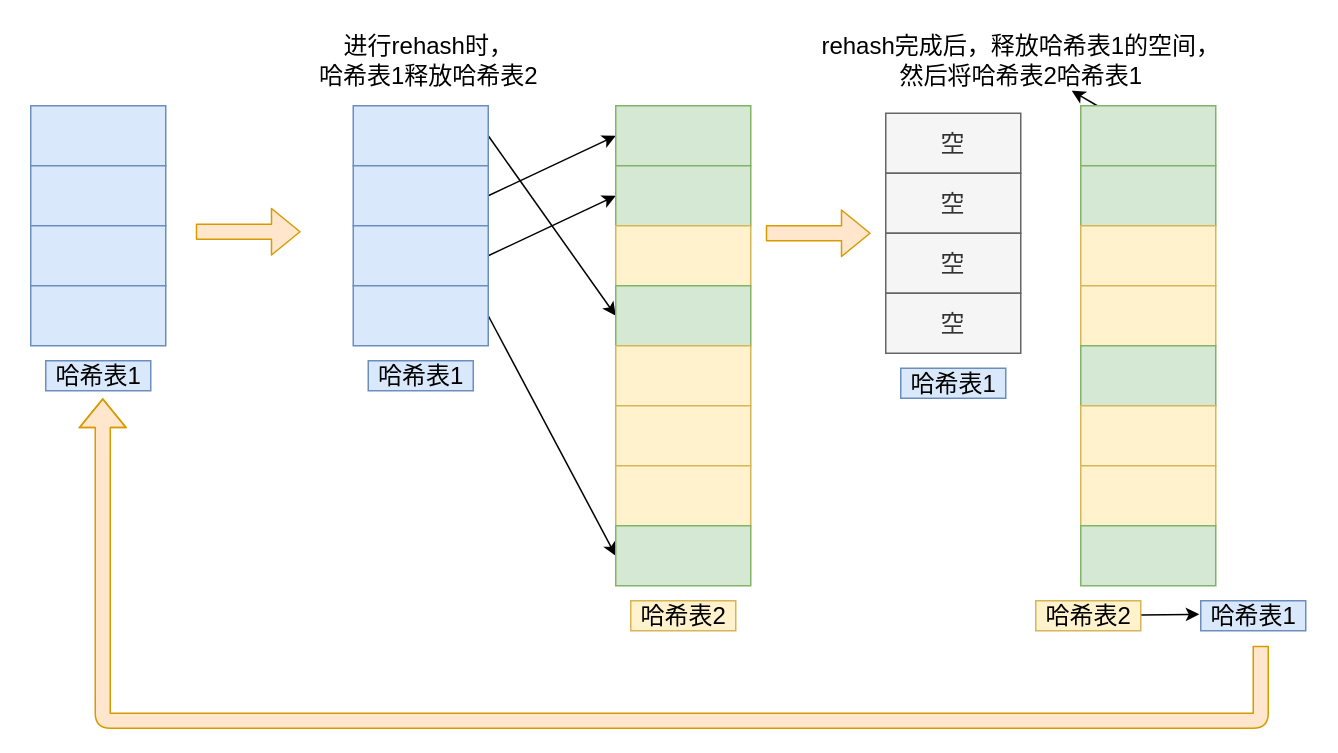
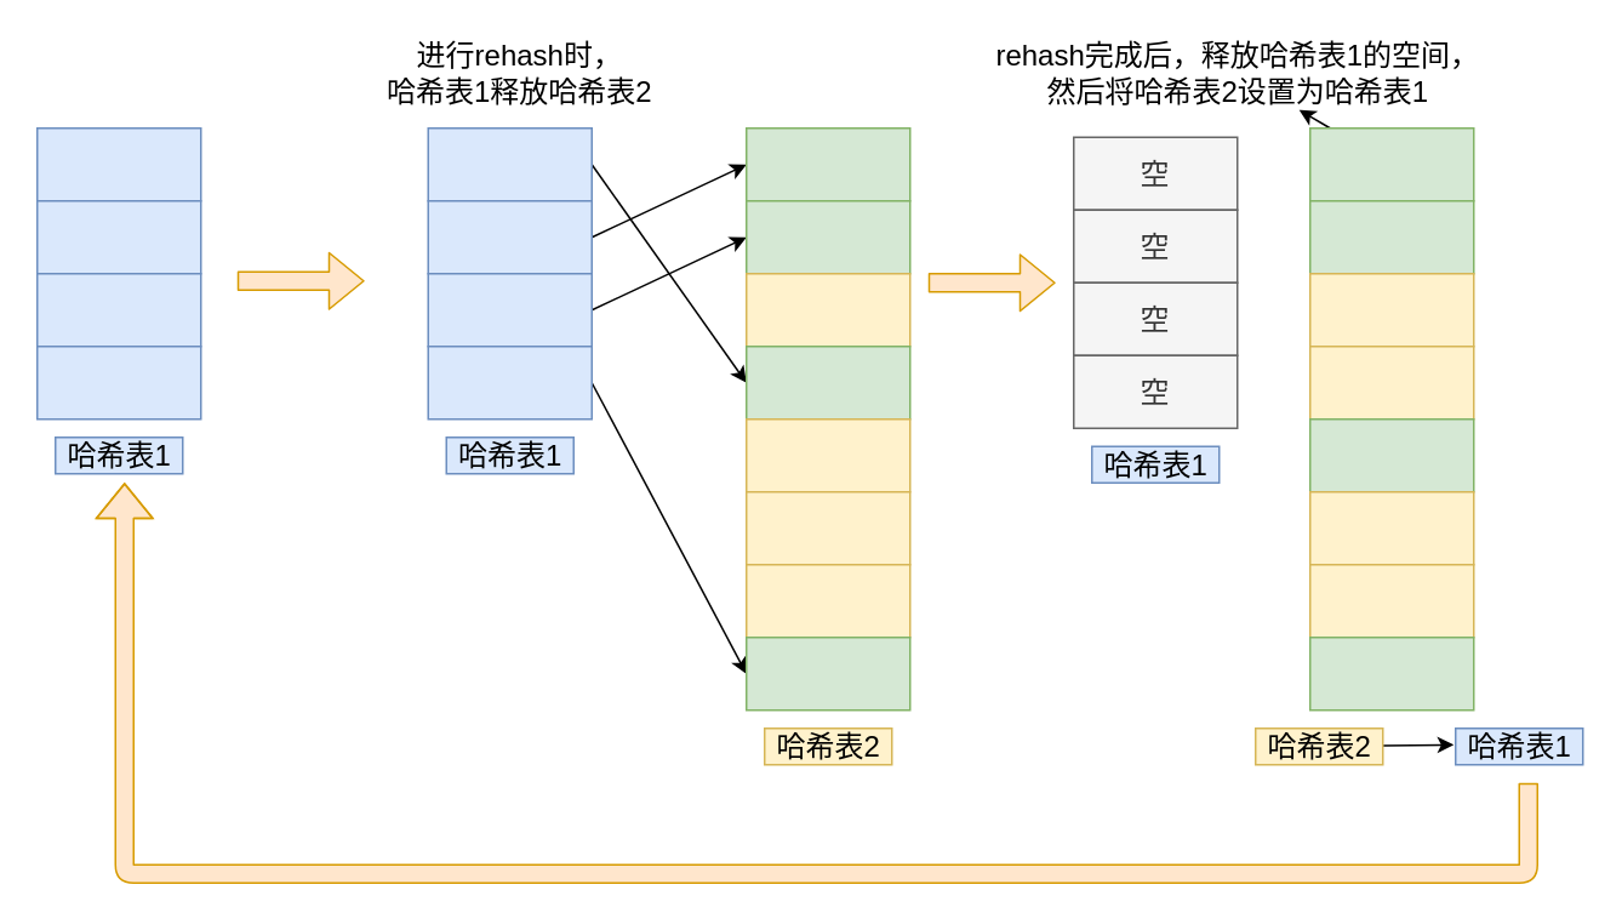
- <mxCell id="37" value="rehash完成后，释放哈希表1的空间，&lt;br&gt;然后将哈希表2哈希表1" style="text;html=1;align=center;verticalAlign=middle;resizable=0;points=[];autosize=1;fontSize=16;" vertex="1" parent="1"><mxGeometry x="540" y="20" width="280" height="40" as="geometry" /></mxCell>
+ <mxCell id="37" value="rehash完成后，释放哈希表1的空间，&lt;br&gt;然后将哈希表2设置为哈希表1" style="text;html=1;align=center;verticalAlign=middle;resizable=0;points=[];autosize=1;fontSize=16;" vertex="1" parent="1"><mxGeometry x="540" y="20" width="280" height="40" as="geometry" /></mxCell>
